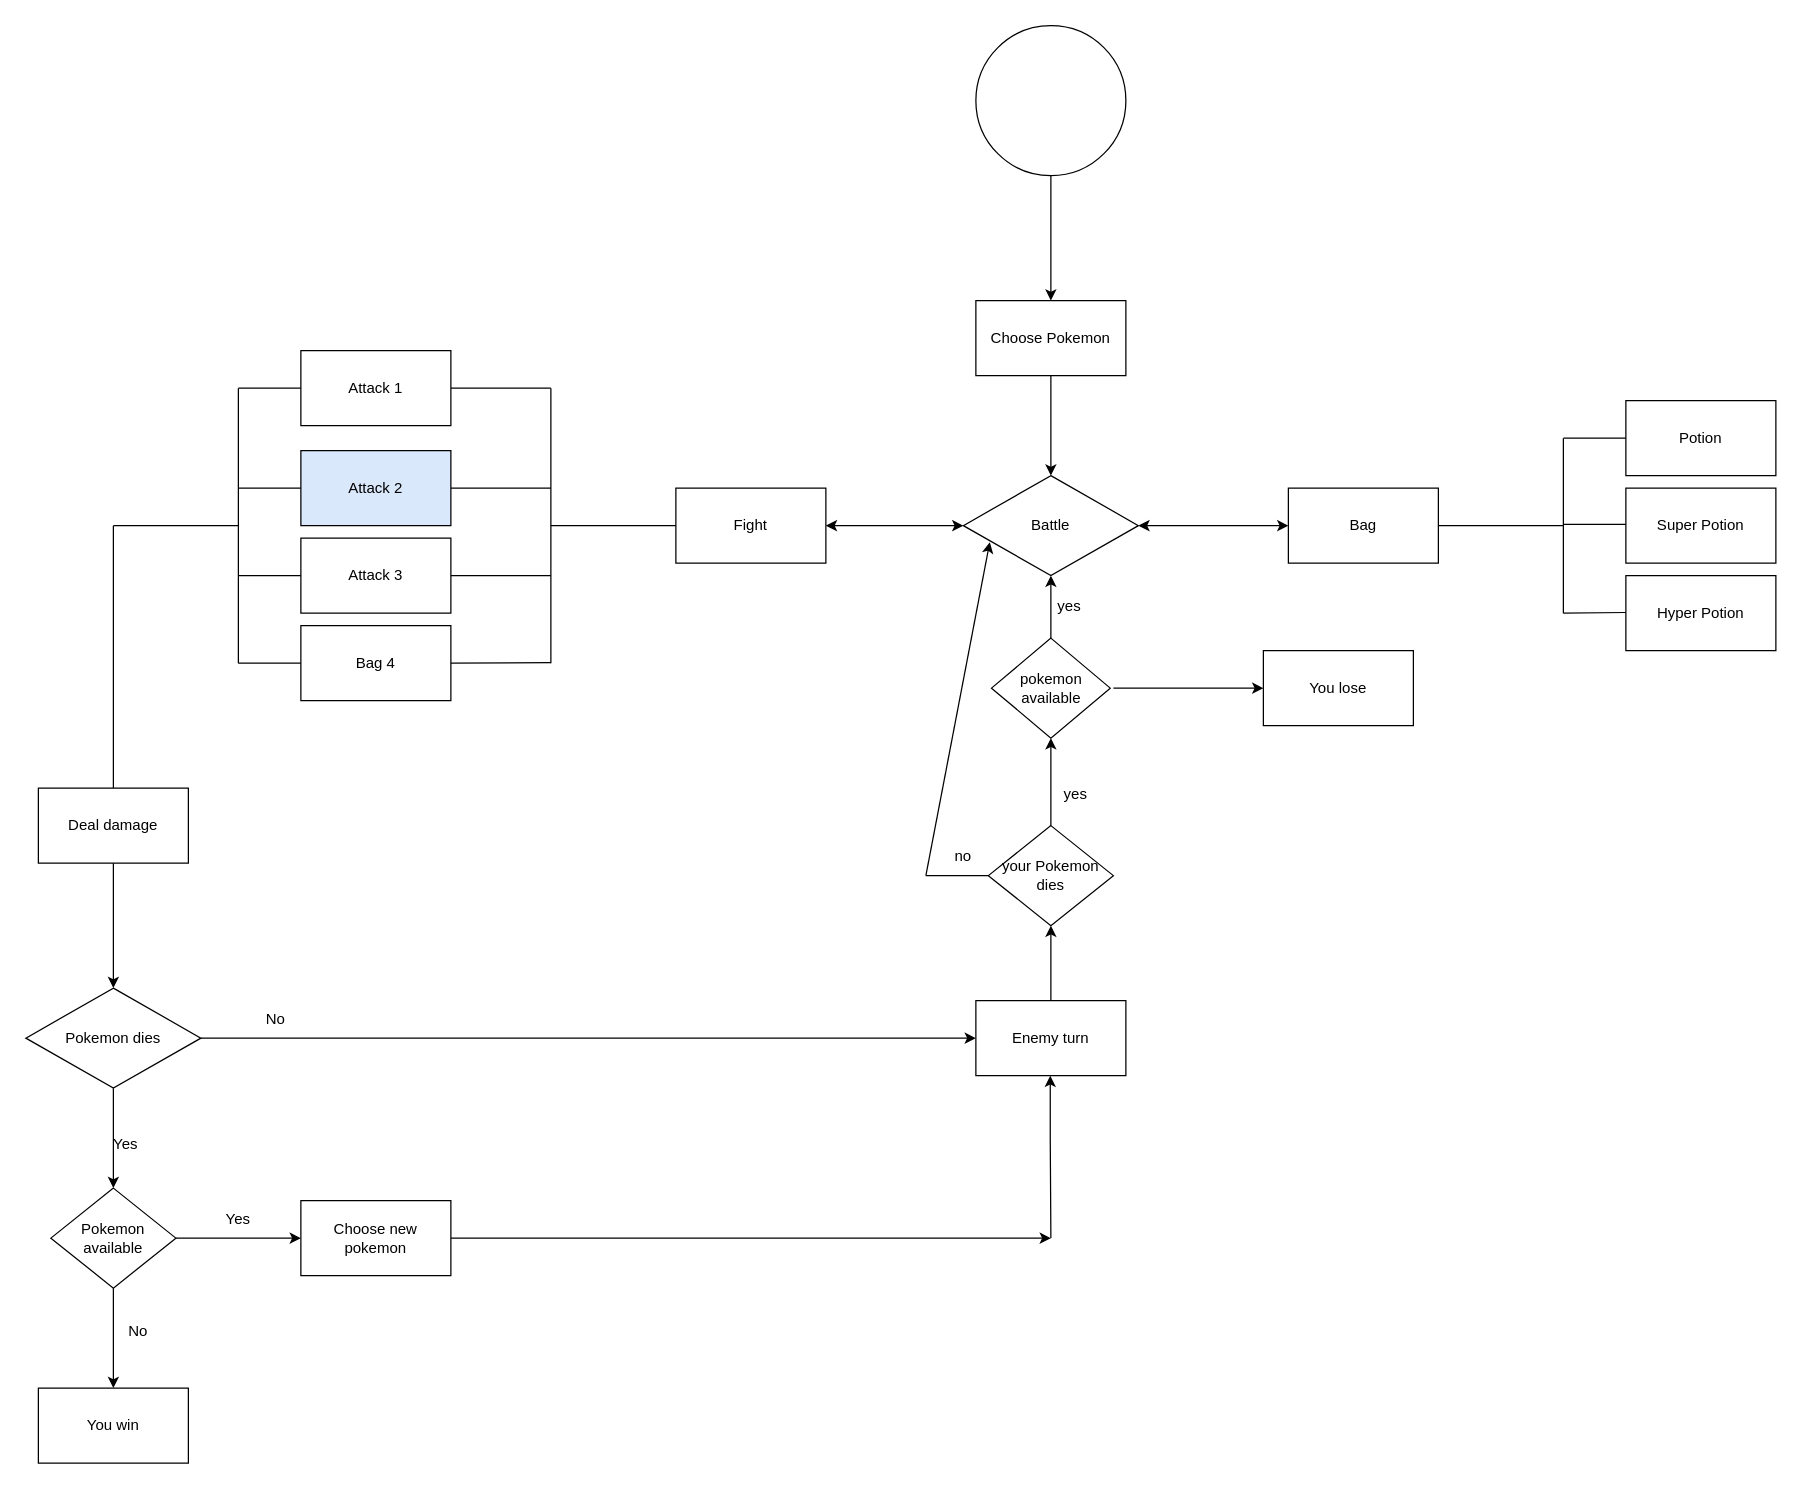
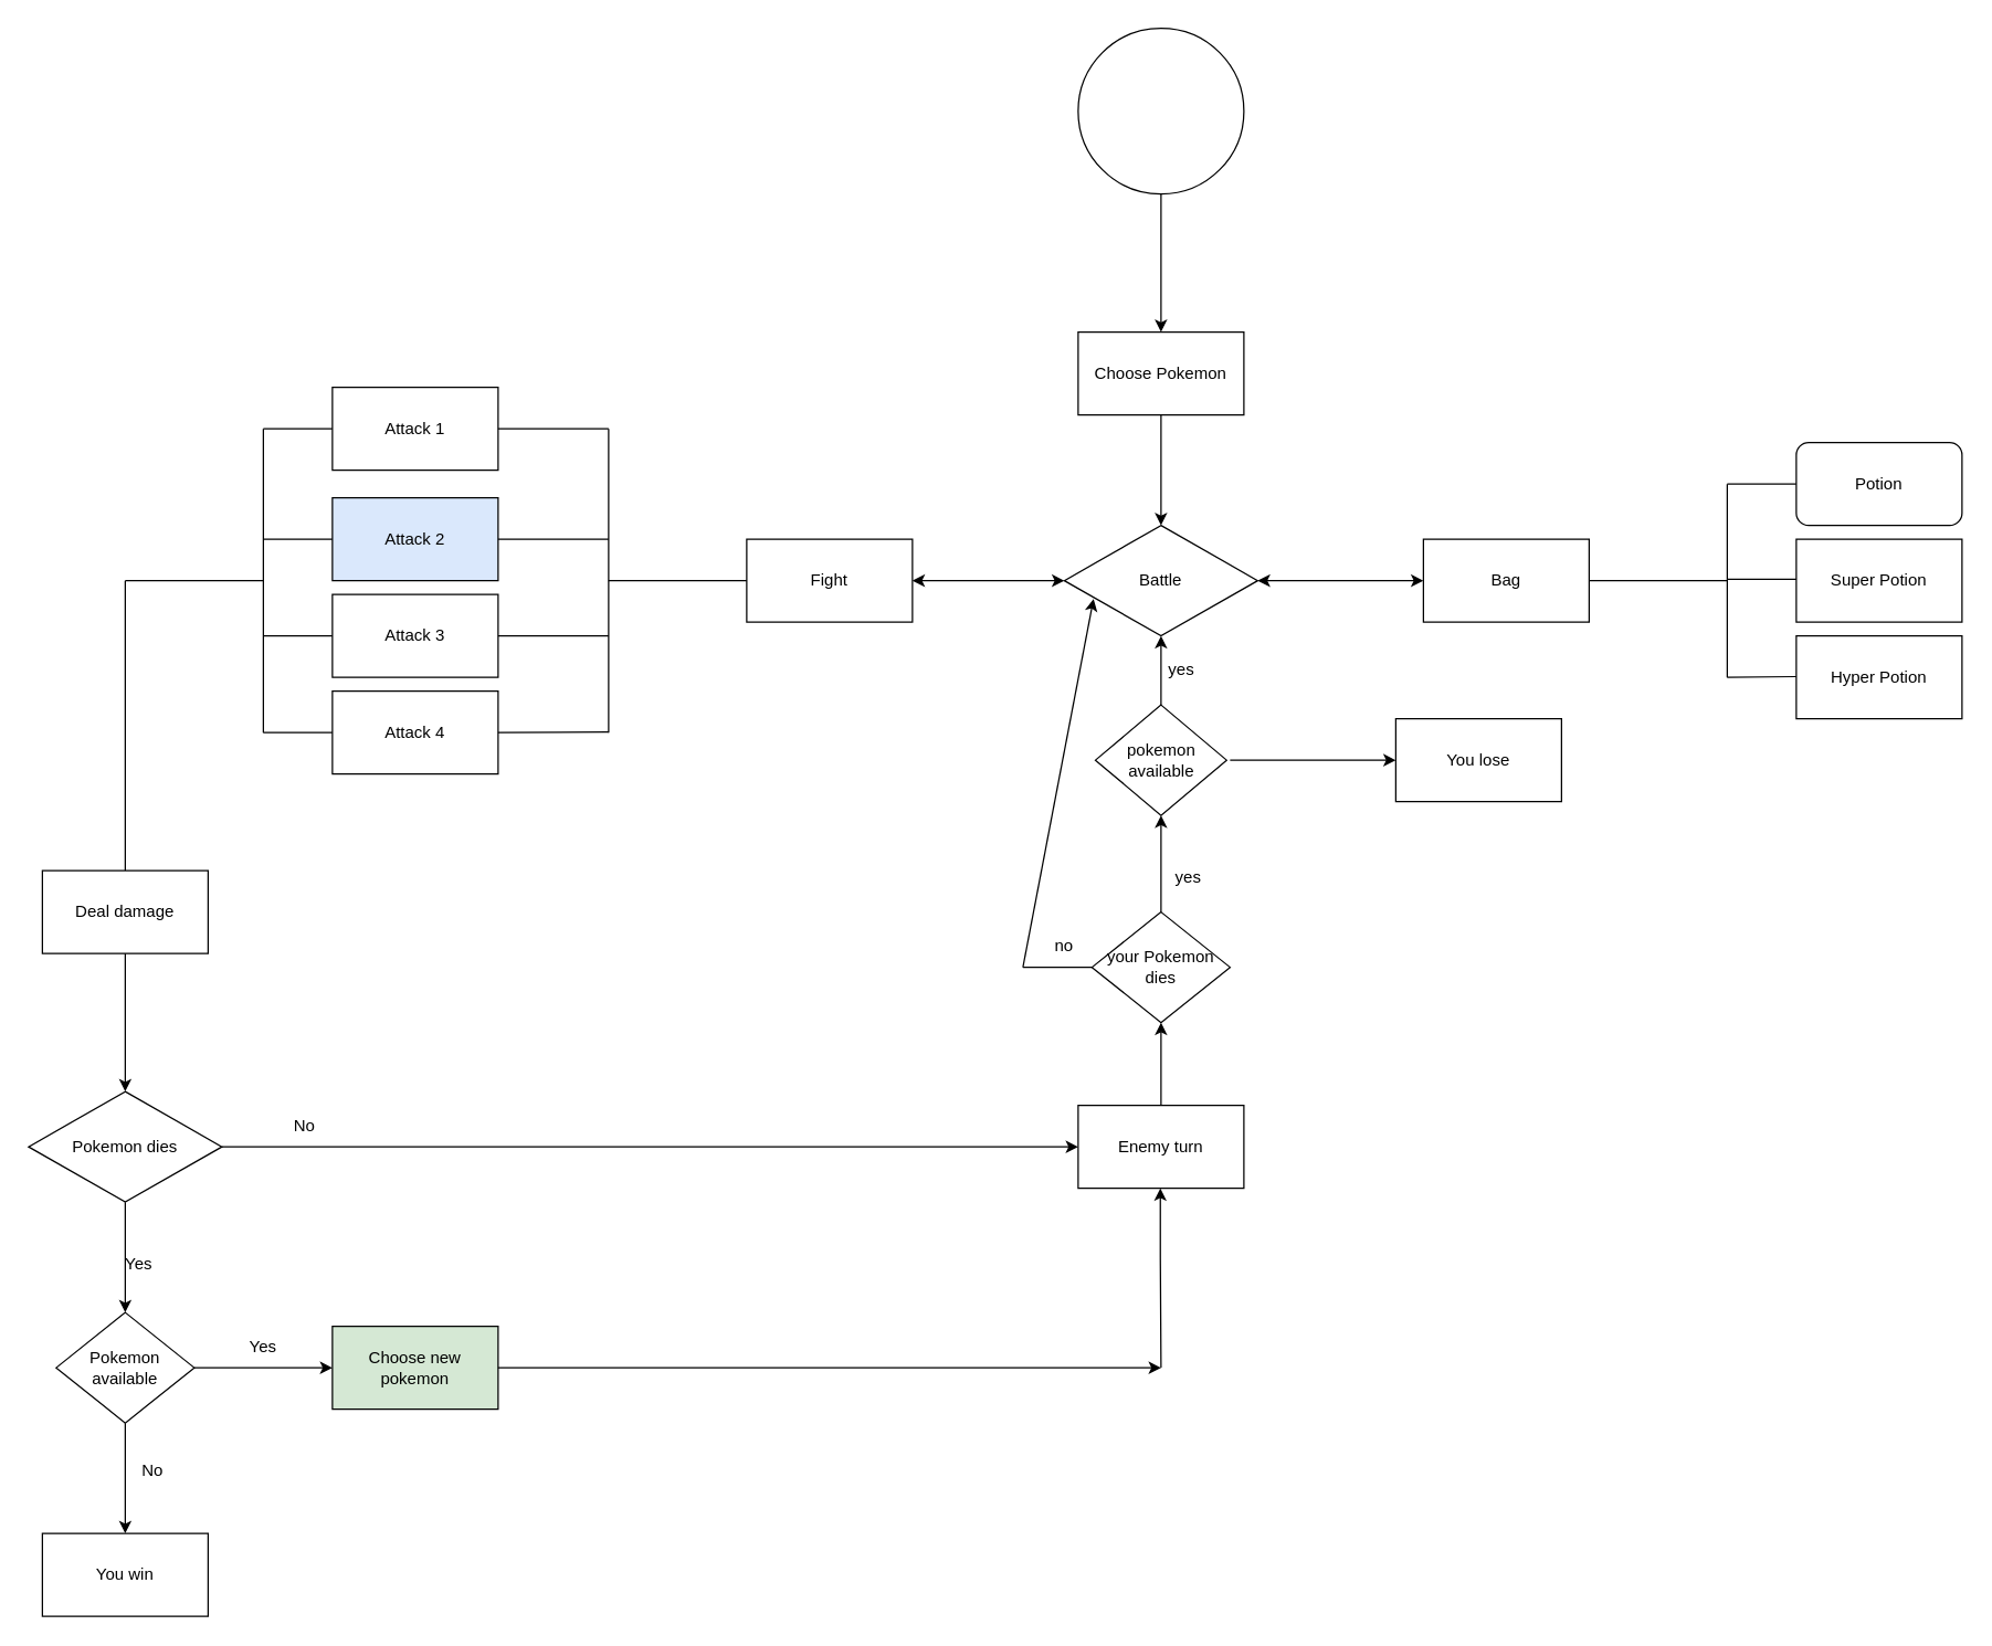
- <mxCell id="19" value="Potion" style="rounded=0;whiteSpace=wrap;html=1;" vertex="1" parent="1"><mxGeometry x="1300" y="320" width="120" height="60" as="geometry" /></mxCell>
+ <mxCell id="19" value="Potion" style="whiteSpace=wrap;html=1;rounded=1;" vertex="1" parent="1"><mxGeometry x="1300" y="320" width="120" height="60" as="geometry" /></mxCell>
- <mxCell id="14" value="Bag 4" style="rounded=0;whiteSpace=wrap;html=1;" vertex="1" parent="1"><mxGeometry x="240" y="500" width="120" height="60" as="geometry" /></mxCell>
+ <mxCell id="14" value="Attack 4" style="rounded=0;whiteSpace=wrap;html=1;" vertex="1" parent="1"><mxGeometry x="240" y="500" width="120" height="60" as="geometry" /></mxCell>
- <mxCell id="39" value="Choose new pokemon" style="rounded=0;whiteSpace=wrap;html=1;" vertex="1" parent="1"><mxGeometry x="240" y="960" width="120" height="60" as="geometry" /></mxCell>
+ <mxCell id="39" value="Choose new pokemon" style="rounded=0;whiteSpace=wrap;html=1;fillColor=#d5e8d4;" vertex="1" parent="1"><mxGeometry x="240" y="960" width="120" height="60" as="geometry" /></mxCell>
